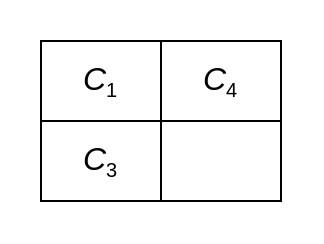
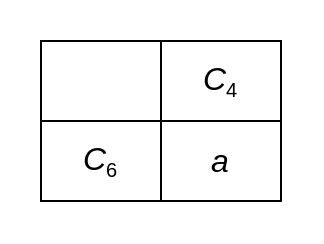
- <mxCell id="5" value="&lt;i style=&quot;font-size: 16px&quot;&gt;C&lt;/i&gt;&lt;sub&gt;1&lt;/sub&gt;" style="text;html=1;strokeColor=none;fillColor=none;align=center;verticalAlign=middle;whiteSpace=wrap;rounded=0;" vertex="1" parent="1"><mxGeometry x="20" y="20" width="60" height="40" as="geometry" /></mxCell>
- <mxCell id="7" value="&lt;i style=&quot;font-size: 16px&quot;&gt;C&lt;/i&gt;&lt;sub&gt;3&lt;/sub&gt;" style="text;html=1;strokeColor=none;fillColor=none;align=center;verticalAlign=middle;whiteSpace=wrap;rounded=0;" vertex="1" parent="1"><mxGeometry x="20" y="60" width="60" height="40" as="geometry" /></mxCell>
+ <mxCell id="7" value="&lt;i style=&quot;font-size: 16px&quot;&gt;C&lt;/i&gt;&lt;sub&gt;6&lt;/sub&gt;" style="text;html=1;strokeColor=none;fillColor=none;align=center;verticalAlign=middle;whiteSpace=wrap;rounded=0;" vertex="1" parent="1"><mxGeometry x="20" y="60" width="60" height="40" as="geometry" /></mxCell>
+ <mxCell id="8" value="&lt;font size=&quot;3&quot;&gt;&lt;i&gt;a&lt;/i&gt;&lt;/font&gt;" style="text;html=1;strokeColor=none;fillColor=none;align=center;verticalAlign=middle;whiteSpace=wrap;rounded=0;" vertex="1" parent="1"><mxGeometry x="80" y="60" width="60" height="40" as="geometry" /></mxCell>
